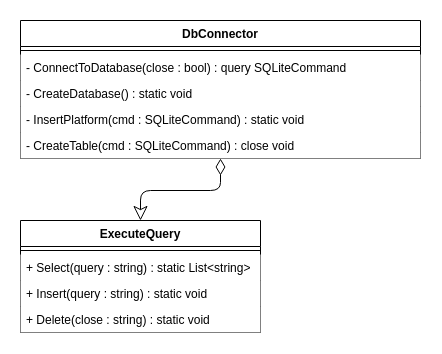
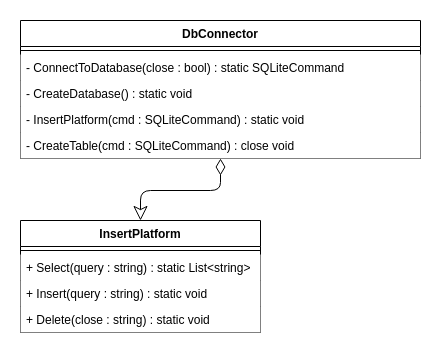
- <mxCell id="4" value="- ConnectToDatabase(close : bool) : query SQLiteCommand" style="text;strokeColor=none;fillColor=#ffffff;align=left;verticalAlign=top;spacingLeft=4;spacingRight=4;overflow=hidden;rotatable=0;points=[[0,0.5],[1,0.5]];portConstraint=eastwest;" parent="2" vertex="1"><mxGeometry y="34" width="400" height="26" as="geometry" /></mxCell>
+ <mxCell id="4" value="- ConnectToDatabase(close : bool) : static SQLiteCommand" style="text;strokeColor=none;fillColor=#ffffff;align=left;verticalAlign=top;spacingLeft=4;spacingRight=4;overflow=hidden;rotatable=0;points=[[0,0.5],[1,0.5]];portConstraint=eastwest;" parent="2" vertex="1"><mxGeometry y="34" width="400" height="26" as="geometry" /></mxCell>
- <mxCell id="8" value="ExecuteQuery" style="swimlane;fontStyle=1;align=center;verticalAlign=top;childLayout=stackLayout;horizontal=1;startSize=26;horizontalStack=0;resizeParent=1;resizeParentMax=0;resizeLast=0;collapsible=1;marginBottom=0;fillColor=#ffffff;" parent="1" vertex="1"><mxGeometry x="20" y="220" width="240" height="112" as="geometry" /></mxCell>
+ <mxCell id="8" value="InsertPlatform" style="swimlane;fontStyle=1;align=center;verticalAlign=top;childLayout=stackLayout;horizontal=1;startSize=26;horizontalStack=0;resizeParent=1;resizeParentMax=0;resizeLast=0;collapsible=1;marginBottom=0;fillColor=#ffffff;" parent="1" vertex="1"><mxGeometry x="20" y="220" width="240" height="112" as="geometry" /></mxCell>
